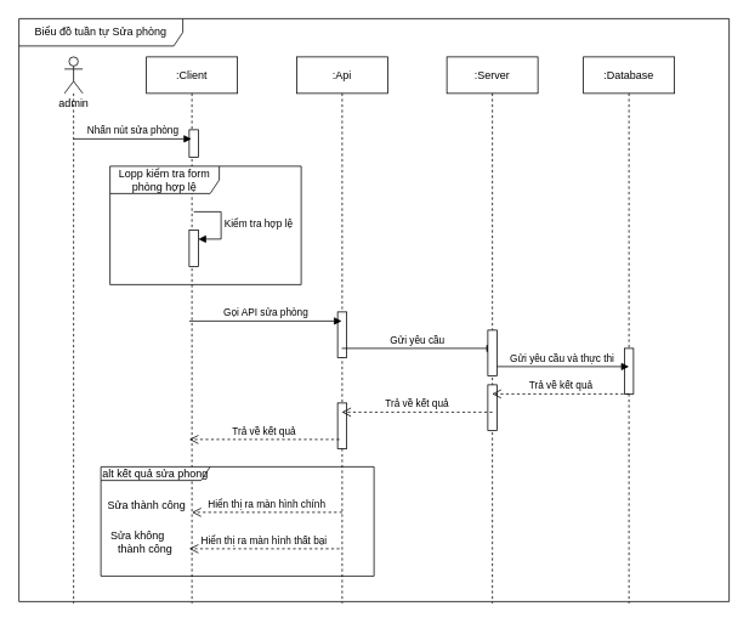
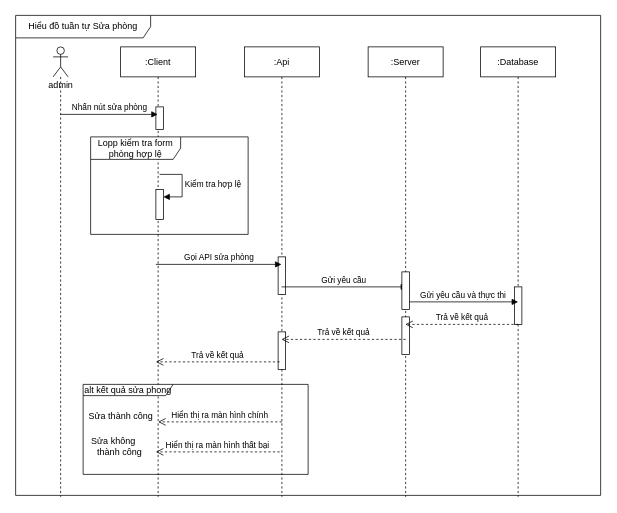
- <mxCell id="30" value="Biểu đồ tuần tự Sửa phòng" style="shape=umlFrame;whiteSpace=wrap;html=1;pointerEvents=0;width=180;height=30;" vertex="1" parent="1"><mxGeometry x="20" y="20" width="780" height="640" as="geometry" /></mxCell>
+ <mxCell id="30" value="Hiểu đồ tuần tự Sửa phòng" style="shape=umlFrame;whiteSpace=wrap;html=1;pointerEvents=0;width=180;height=30;" vertex="1" parent="1"><mxGeometry x="20" y="20" width="780" height="640" as="geometry" /></mxCell>
